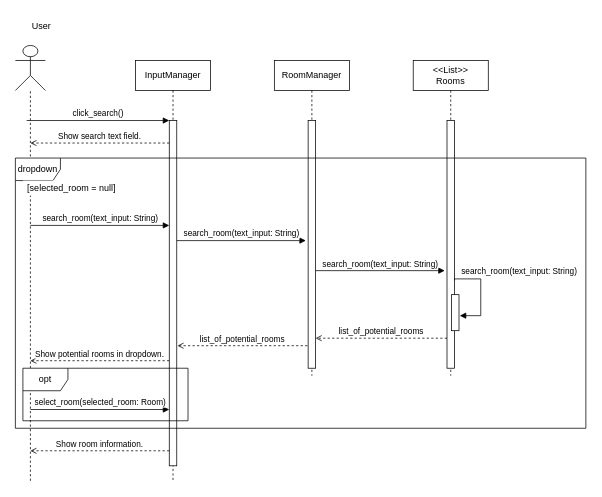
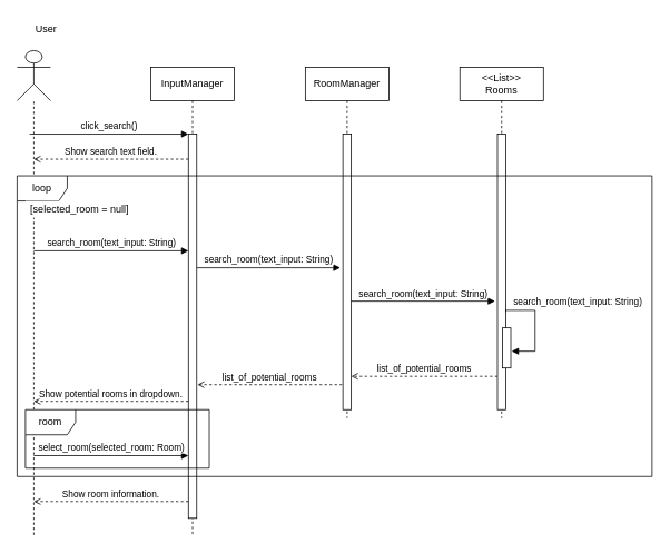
- <mxCell id="24" value="dropdown" style="shape=umlFrame;whiteSpace=wrap;html=1;pointerEvents=0;" vertex="1" parent="1"><mxGeometry x="20" y="210" width="760" height="360" as="geometry" /></mxCell>
+ <mxCell id="24" value="loop" style="shape=umlFrame;whiteSpace=wrap;html=1;pointerEvents=0;" vertex="1" parent="1"><mxGeometry x="20" y="210" width="760" height="360" as="geometry" /></mxCell>
- <mxCell id="28" value="opt" style="shape=umlFrame;whiteSpace=wrap;html=1;pointerEvents=0;" vertex="1" parent="1"><mxGeometry x="30" y="490" width="220" height="70" as="geometry" /></mxCell>
+ <mxCell id="28" value="room" style="shape=umlFrame;whiteSpace=wrap;html=1;pointerEvents=0;" vertex="1" parent="1"><mxGeometry x="30" y="490" width="220" height="70" as="geometry" /></mxCell>
